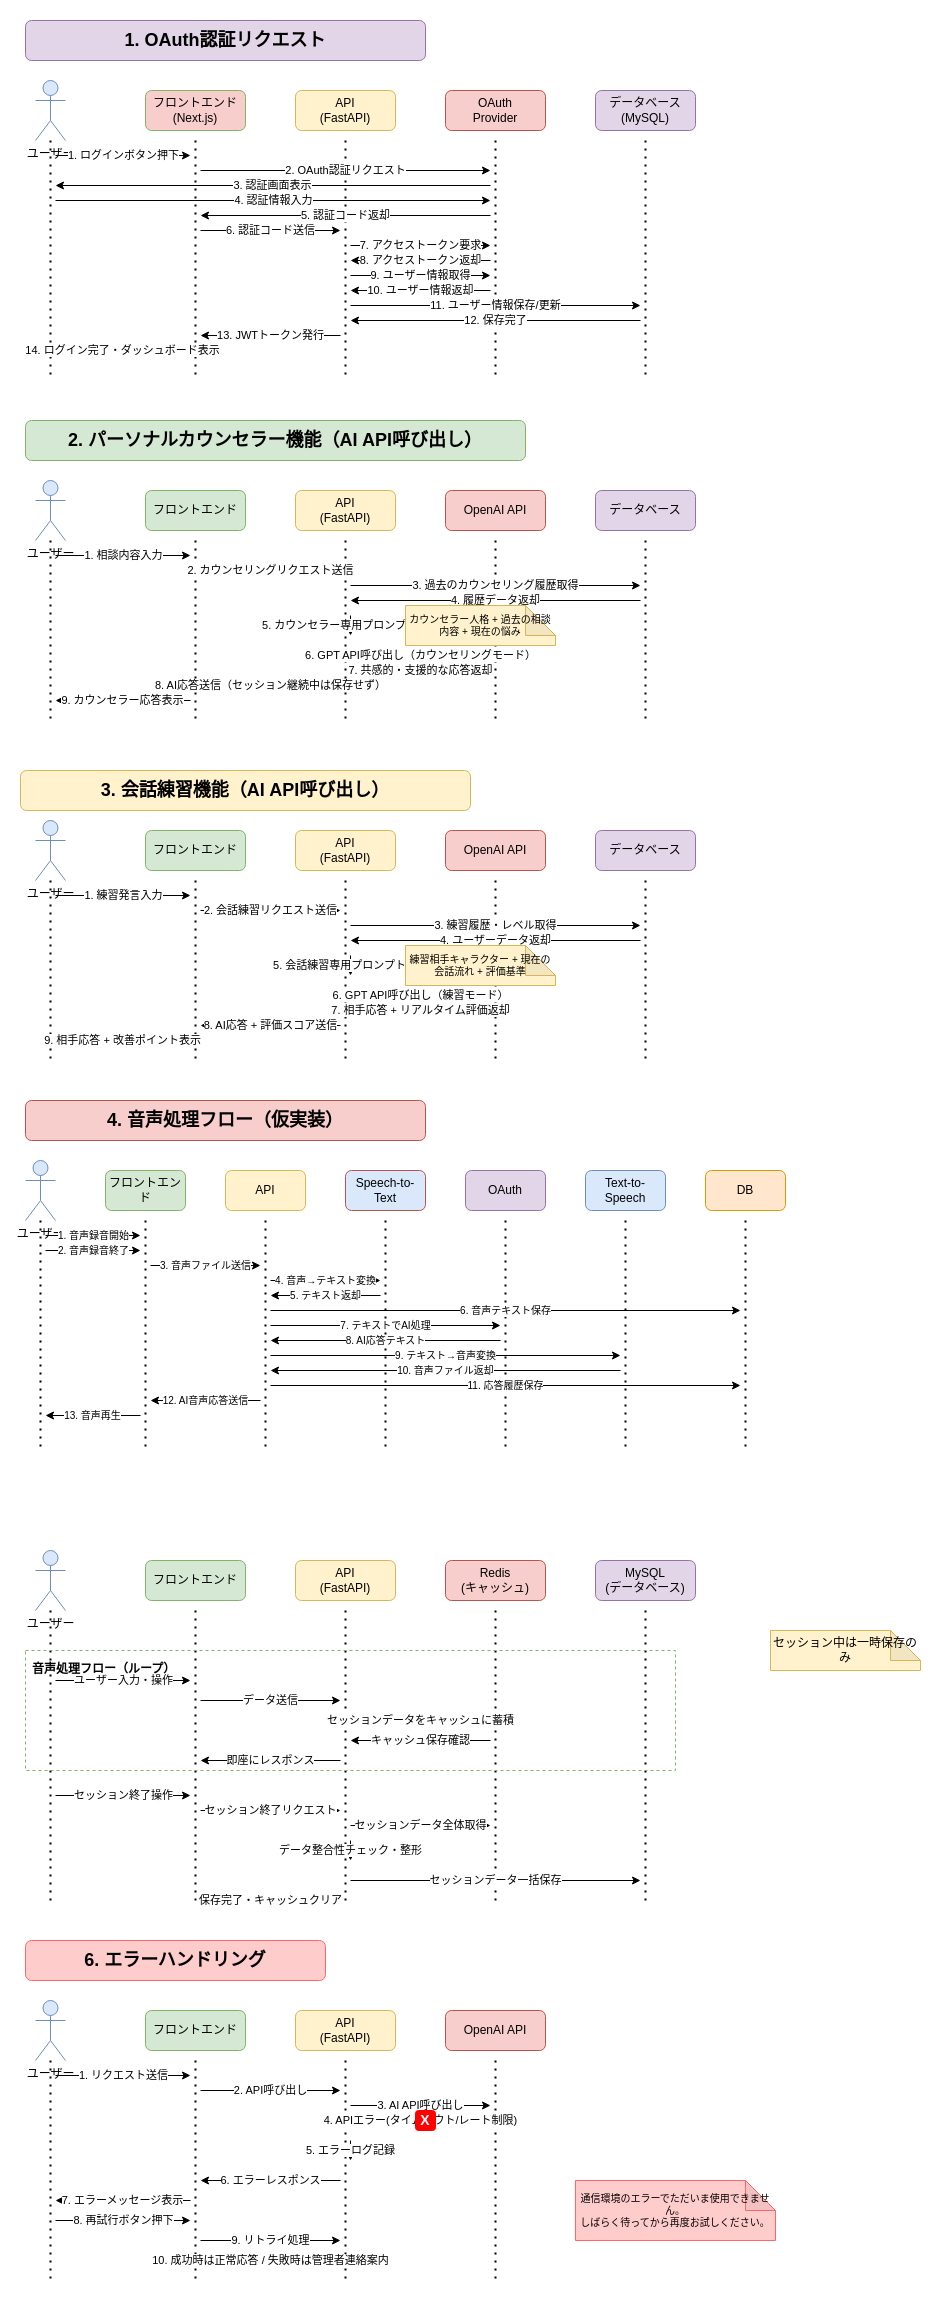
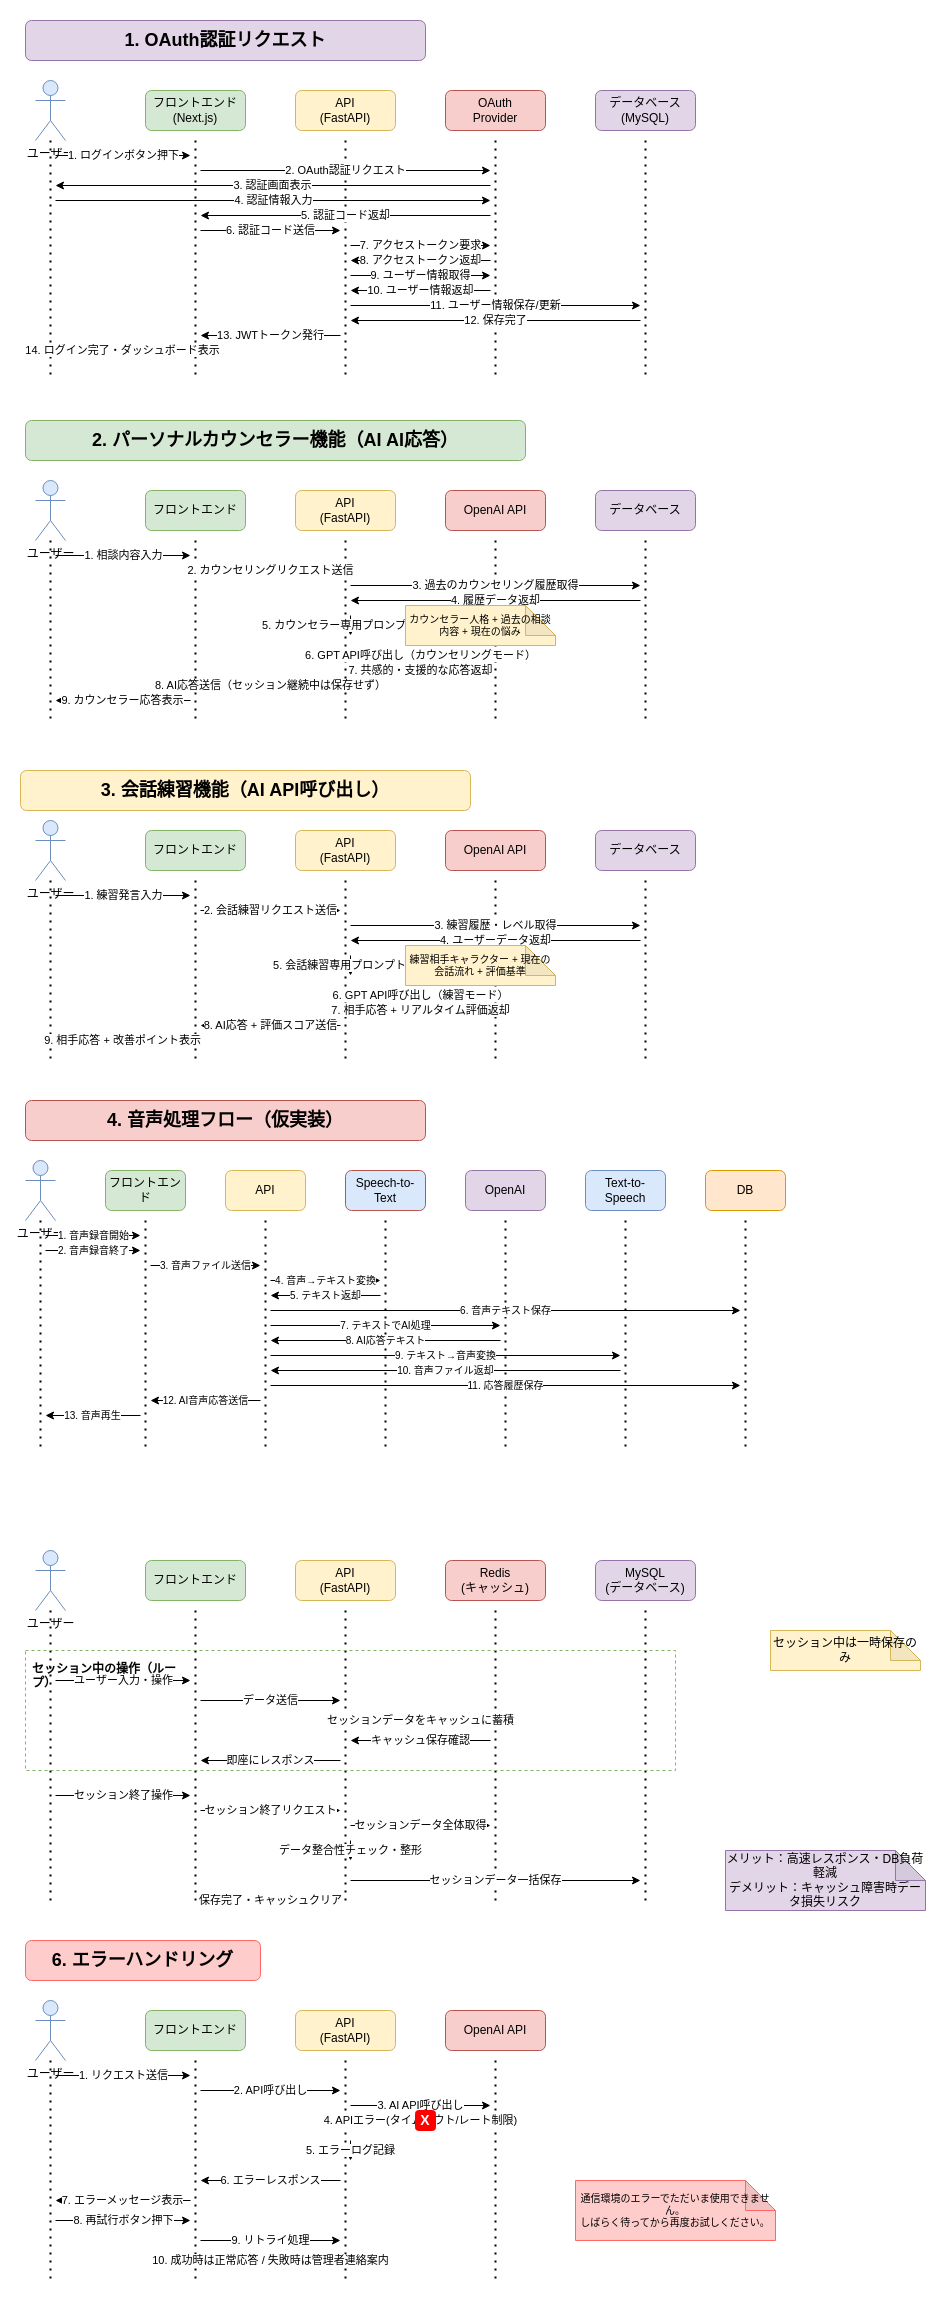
- <mxCell id="4" value="フロントエンド&lt;br&gt;(Next.js)" style="rounded=1;whiteSpace=wrap;html=1;fillColor=#f8cecc;strokeColor=#82b366;" vertex="1" parent="1"><mxGeometry x="145" y="90" width="100" height="40" as="geometry" /></mxCell>
+ <mxCell id="4" value="フロントエンド&lt;br&gt;(Next.js)" style="rounded=1;whiteSpace=wrap;html=1;fillColor=#d5e8d4;strokeColor=#82b366;" vertex="1" parent="1"><mxGeometry x="145" y="90" width="100" height="40" as="geometry" /></mxCell>
- <mxCell id="27" value="2. パーソナルカウンセラー機能（AI API呼び出し）" style="text;html=1;strokeColor=none;fillColor=#d5e8d4;align=center;verticalAlign=middle;whiteSpace=wrap;rounded=1;fontSize=18;fontStyle=1;strokeColor=#82b366;" vertex="1" parent="1"><mxGeometry x="25" y="420" width="500" height="40" as="geometry" /></mxCell>
+ <mxCell id="27" value="2. パーソナルカウンセラー機能（AI AI応答）" style="text;html=1;strokeColor=none;fillColor=#d5e8d4;align=center;verticalAlign=middle;whiteSpace=wrap;rounded=1;fontSize=18;fontStyle=1;strokeColor=#82b366;" vertex="1" parent="1"><mxGeometry x="25" y="420" width="500" height="40" as="geometry" /></mxCell>
- <mxCell id="74" value="OAuth" style="rounded=1;whiteSpace=wrap;html=1;fillColor=#e1d5e7;strokeColor=#9673a6;" vertex="1" parent="1"><mxGeometry x="465" y="1170" width="80" height="40" as="geometry" /></mxCell>
+ <mxCell id="74" value="OpenAI" style="rounded=1;whiteSpace=wrap;html=1;fillColor=#e1d5e7;strokeColor=#9673a6;" vertex="1" parent="1"><mxGeometry x="465" y="1170" width="80" height="40" as="geometry" /></mxCell>
- <mxCell id="109" value="音声処理フロー（ループ）" style="text;html=1;strokeColor=none;fillColor=none;align=left;verticalAlign=top;whiteSpace=wrap;rounded=0;fontSize=12;fontStyle=1" vertex="1" parent="1"><mxGeometry x="30" y="1655" width="150" height="20" as="geometry" /></mxCell>
+ <mxCell id="109" value="セッション中の操作（ループ）" style="text;html=1;strokeColor=none;fillColor=none;align=left;verticalAlign=top;whiteSpace=wrap;rounded=0;fontSize=12;fontStyle=1" vertex="1" parent="1"><mxGeometry x="30" y="1655" width="150" height="20" as="geometry" /></mxCell>
+ <mxCell id="121" value="メリット：高速レスポンス・DB負荷軽減&lt;br&gt;デメリット：キャッシュ障害時データ損失リスク" style="shape=note;whiteSpace=wrap;html=1;backgroundOutline=1;darkOpacity=0.05;fillColor=#e1d5e7;strokeColor=#9673a6;" vertex="1" parent="1"><mxGeometry x="725" y="1850" width="200" height="60" as="geometry" /></mxCell>
- <mxCell id="122" value="6. エラーハンドリング" style="text;html=1;strokeColor=none;fillColor=#ffcccc;align=center;verticalAlign=middle;whiteSpace=wrap;rounded=1;fontSize=18;fontStyle=1;strokeColor=#ff6666;" vertex="1" parent="1"><mxGeometry x="25" y="1940" width="300" height="40" as="geometry" /></mxCell>
+ <mxCell id="122" value="6. エラーハンドリング" style="text;html=1;strokeColor=none;fillColor=#ffcccc;align=center;verticalAlign=middle;whiteSpace=wrap;rounded=1;fontSize=18;fontStyle=1;strokeColor=#ff6666;" vertex="1" parent="1"><mxGeometry x="25" y="1940" width="235" height="40" as="geometry" /></mxCell>
